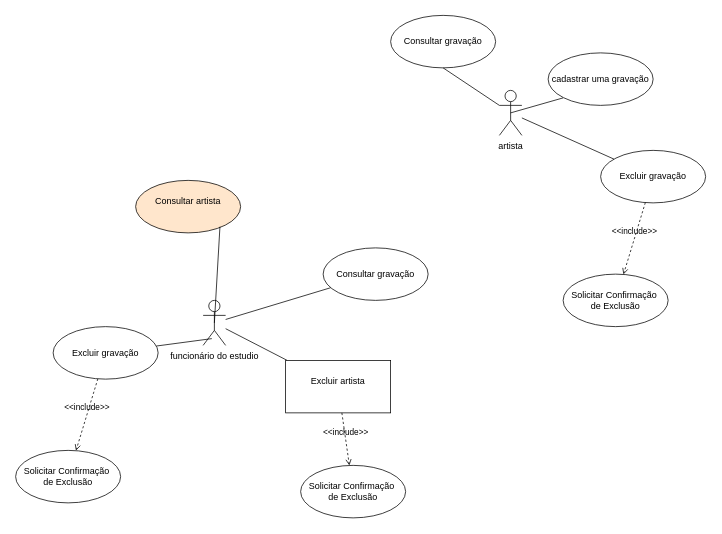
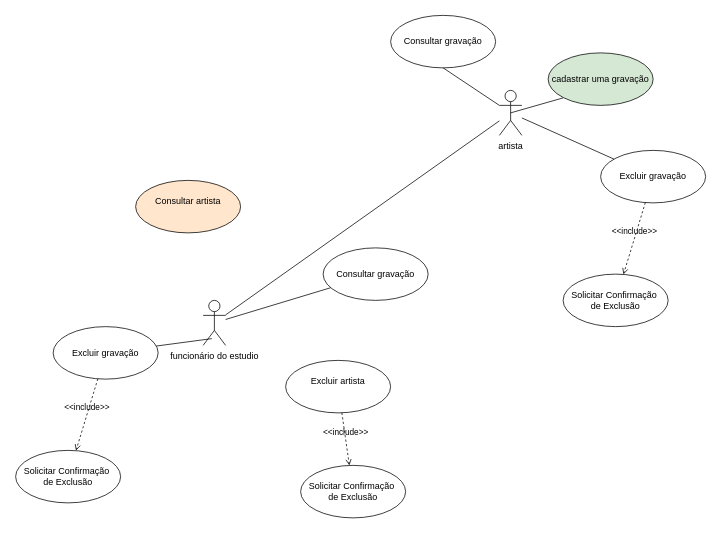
- <mxCell id="16" value="&lt;div&gt;cadastrar uma gravação&lt;/div&gt;" style="ellipse;whiteSpace=wrap;html=1;" parent="1" vertex="1"><mxGeometry x="730" y="70" width="140" height="70" as="geometry" /></mxCell>
+ <mxCell id="16" value="&lt;div&gt;cadastrar uma gravação&lt;/div&gt;" style="ellipse;whiteSpace=wrap;html=1;fillColor=#d5e8d4;" parent="1" vertex="1"><mxGeometry x="730" y="70" width="140" height="70" as="geometry" /></mxCell>
- <mxCell id="14" value="" style="endArrow=none;html=1;rounded=0;entryX=0.5;entryY=0.5;entryDx=0;entryDy=0;entryPerimeter=0;exitX=0.803;exitY=0.883;exitDx=0;exitDy=0;exitPerimeter=0;" parent="1" source="9" target="3" edge="1"><mxGeometry width="50" height="50" relative="1" as="geometry"><mxPoint x="390" y="385" as="sourcePoint" /><mxPoint x="476" y="431" as="targetPoint" /><Array as="points" /></mxGeometry></mxCell>
- <mxCell id="2" style="rounded=0;orthogonalLoop=1;jettySize=auto;html=1;endArrow=none;endFill=0;" parent="1" source="3" target="5" edge="1"><mxGeometry relative="1" as="geometry" /></mxCell>
+ <mxCell id="2" style="rounded=0;orthogonalLoop=1;jettySize=auto;html=1;endArrow=none;endFill=0;" parent="1" source="3" target="15" edge="1"><mxGeometry relative="1" as="geometry" /></mxCell>
- <mxCell id="5" value="Excluir artista&lt;div&gt;&lt;br&gt;&lt;/div&gt;" style="whiteSpace=wrap;html=1;rounded=0;" parent="1" vertex="1"><mxGeometry x="380" y="480" width="140" height="70" as="geometry" /></mxCell>
+ <mxCell id="5" value="Excluir artista&lt;div&gt;&lt;br&gt;&lt;/div&gt;" style="ellipse;whiteSpace=wrap;html=1;" parent="1" vertex="1"><mxGeometry x="380" y="480" width="140" height="70" as="geometry" /></mxCell>
